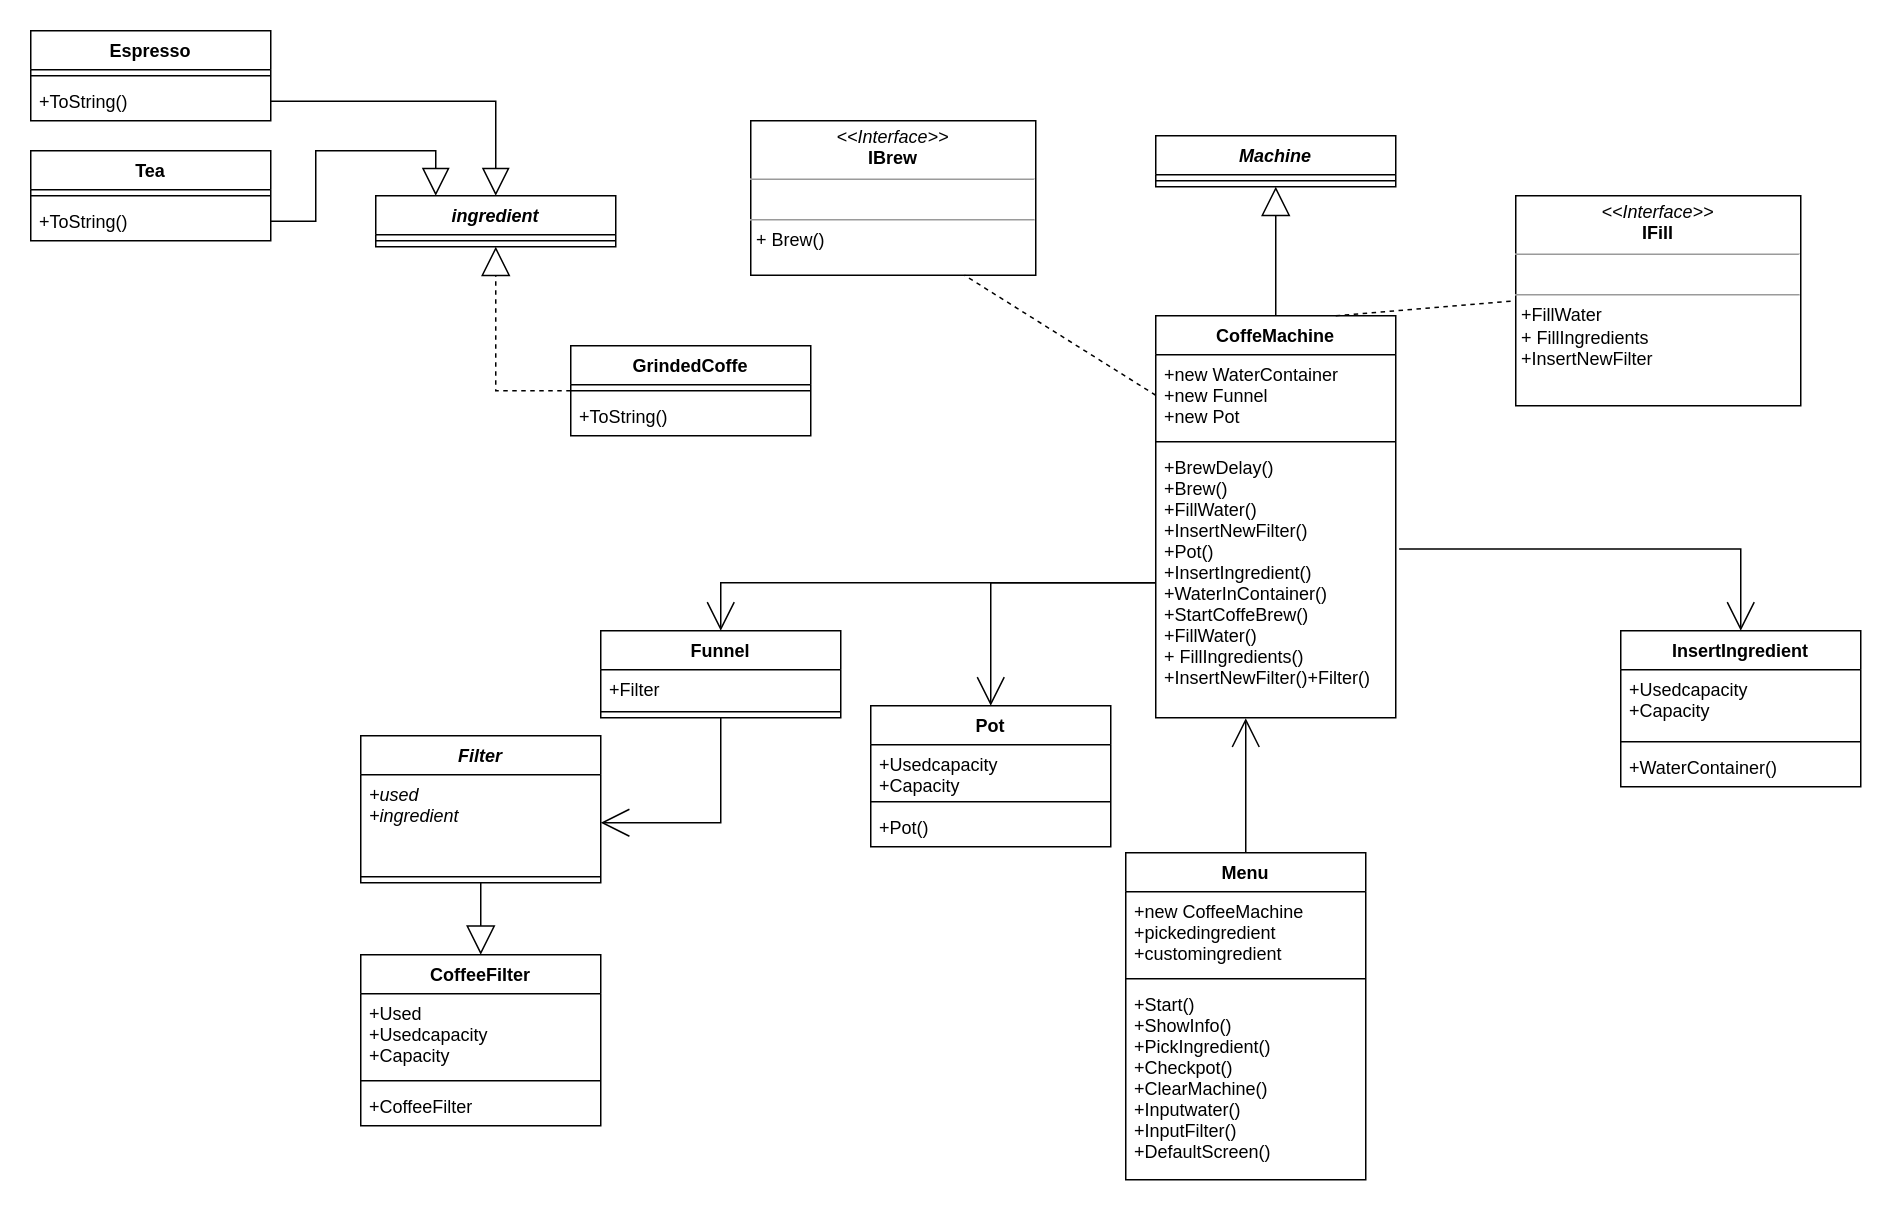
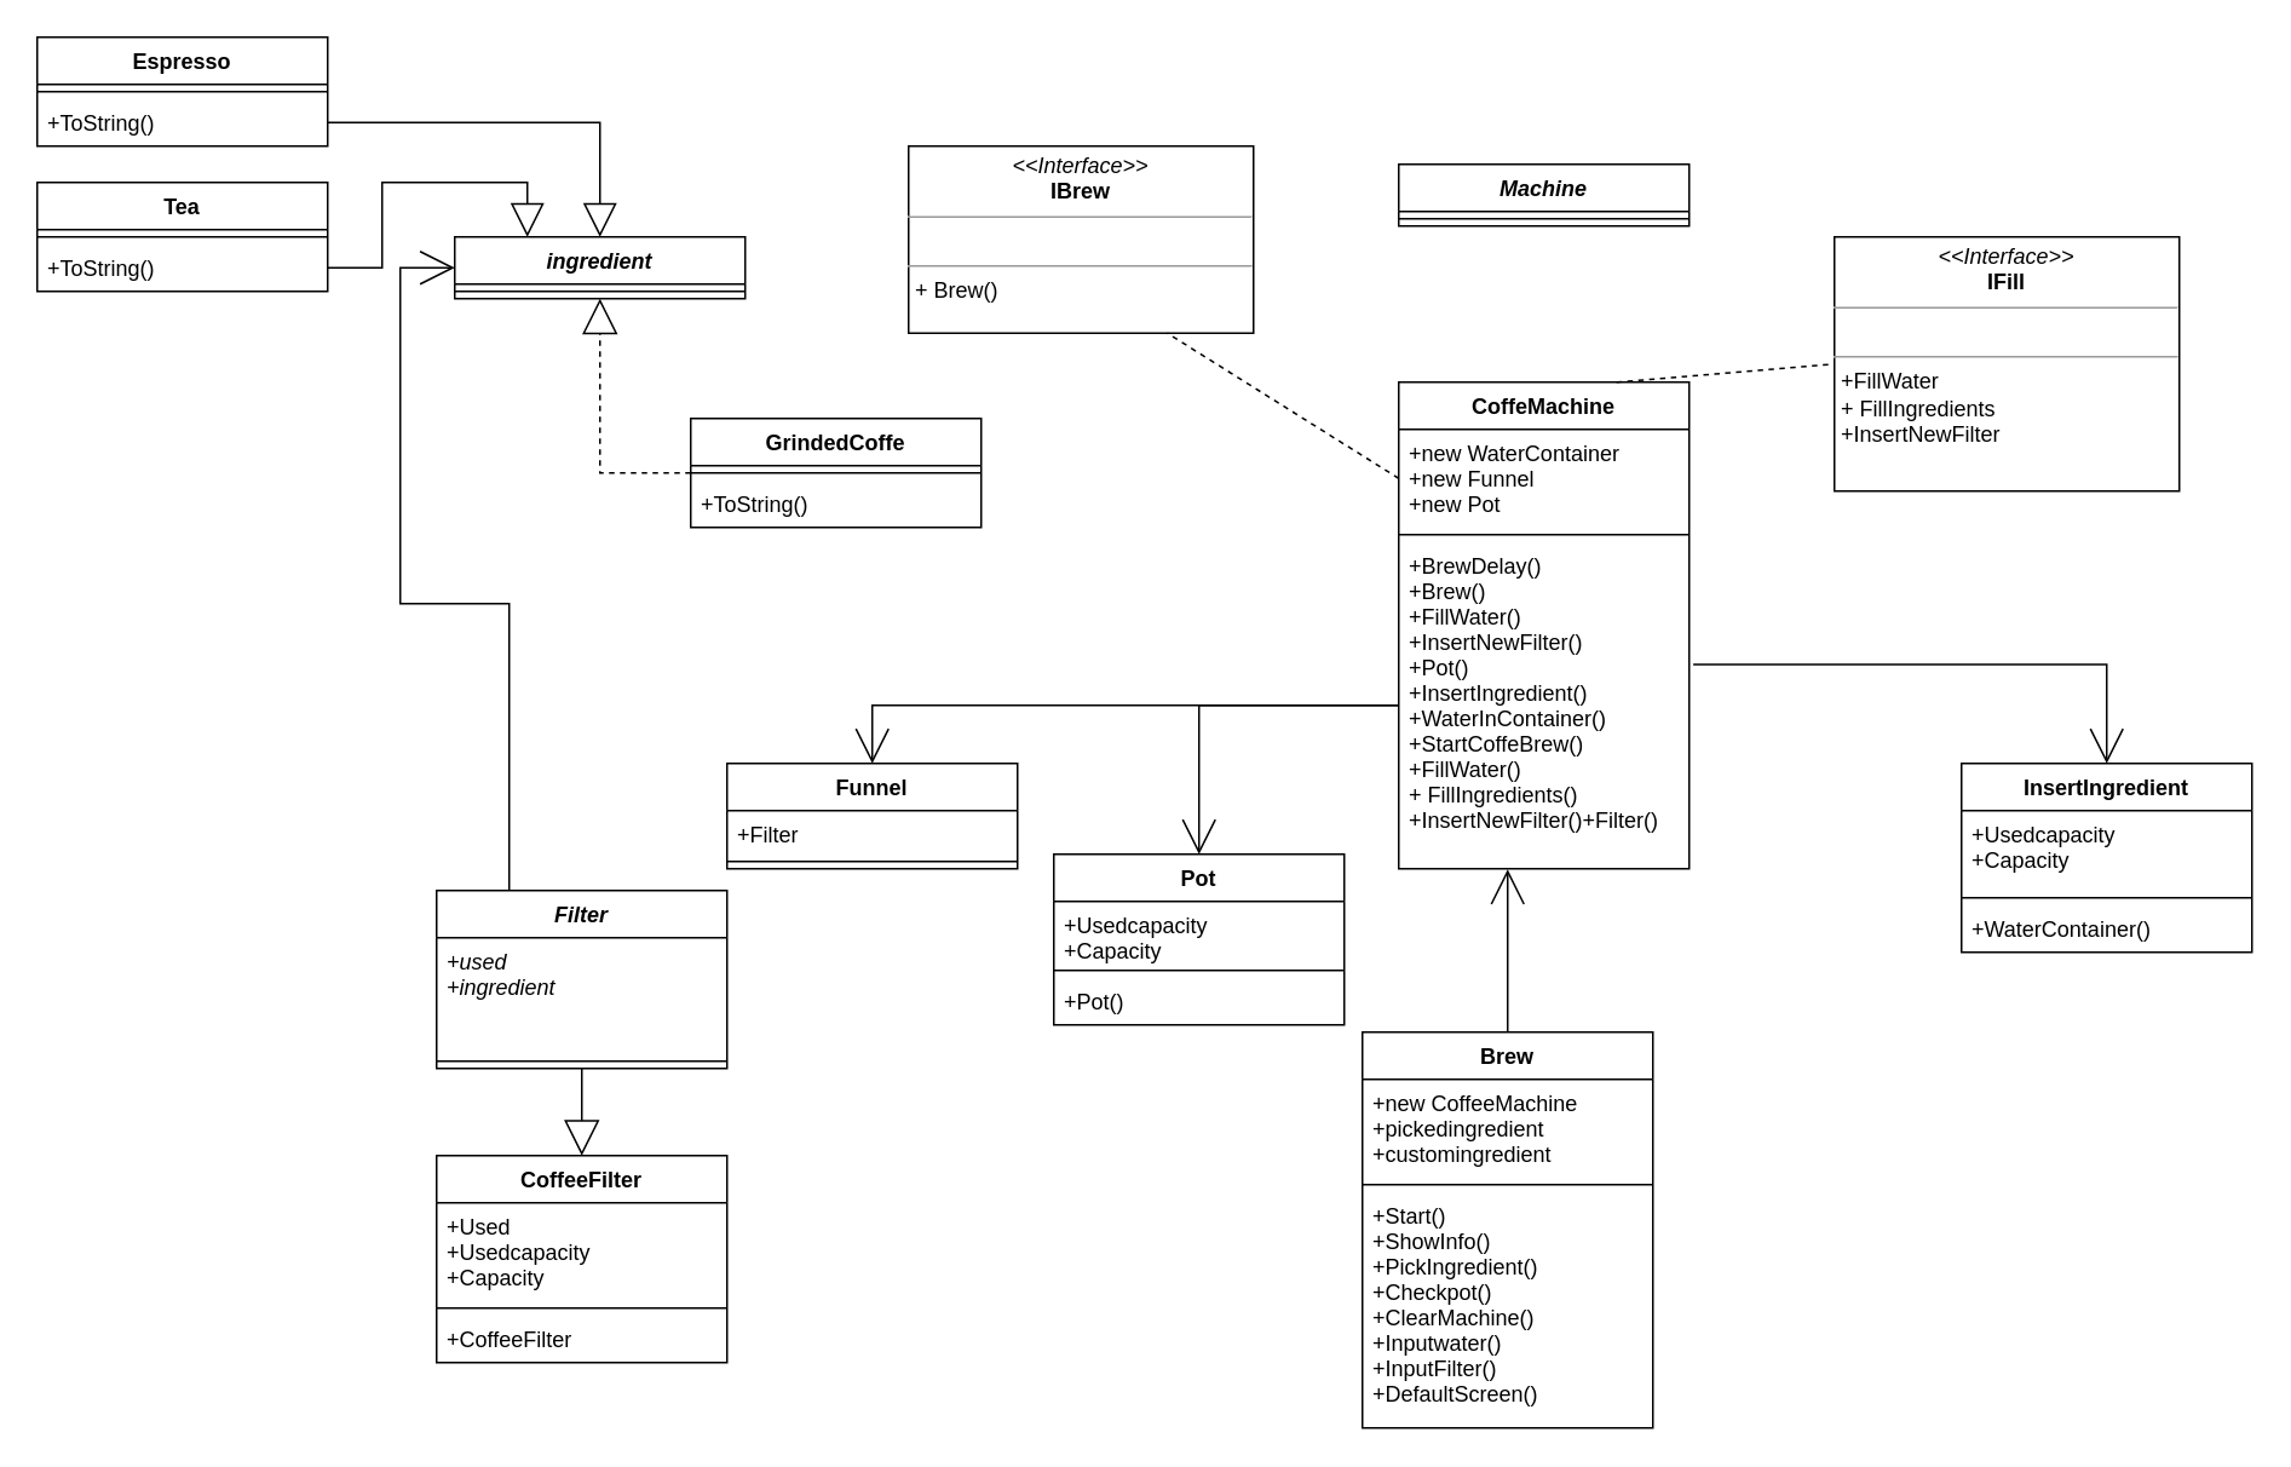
- <mxCell id="4" style="edgeStyle=orthogonalEdgeStyle;rounded=0;orthogonalLoop=1;jettySize=auto;html=1;exitX=0.5;exitY=0;exitDx=0;exitDy=0;entryX=0.5;entryY=1;entryDx=0;entryDy=0;endArrow=block;endFill=0;endSize=17;" edge="1" parent="1" source="32" target="2"><mxGeometry relative="1" as="geometry"><mxPoint x="850" y="290" as="sourcePoint" /></mxGeometry></mxCell>
+ <mxCell id="10" style="edgeStyle=orthogonalEdgeStyle;rounded=0;orthogonalLoop=1;jettySize=auto;html=1;exitX=0.25;exitY=0;exitDx=0;exitDy=0;entryX=0;entryY=0.5;entryDx=0;entryDy=0;endArrow=open;endFill=0;endSize=17;" edge="1" parent="1" source="11" target="14"><mxGeometry relative="1" as="geometry" /></mxCell>
- <mxCell id="5" style="edgeStyle=orthogonalEdgeStyle;rounded=0;orthogonalLoop=1;jettySize=auto;html=1;exitX=0.5;exitY=1;exitDx=0;exitDy=0;endArrow=open;endFill=0;endSize=17;" edge="1" parent="1" source="6" target="12"><mxGeometry relative="1" as="geometry" /></mxCell>
- <mxCell id="27" value="Menu" style="swimlane;fontStyle=1;align=center;verticalAlign=top;childLayout=stackLayout;horizontal=1;startSize=26;horizontalStack=0;resizeParent=1;resizeParentMax=0;resizeLast=0;collapsible=1;marginBottom=0;" vertex="1" parent="1"><mxGeometry x="750" y="568" width="160" height="218" as="geometry" /></mxCell>
+ <mxCell id="27" value="Brew" style="swimlane;fontStyle=1;align=center;verticalAlign=top;childLayout=stackLayout;horizontal=1;startSize=26;horizontalStack=0;resizeParent=1;resizeParentMax=0;resizeLast=0;collapsible=1;marginBottom=0;" vertex="1" parent="1"><mxGeometry x="750" y="568" width="160" height="218" as="geometry" /></mxCell>
